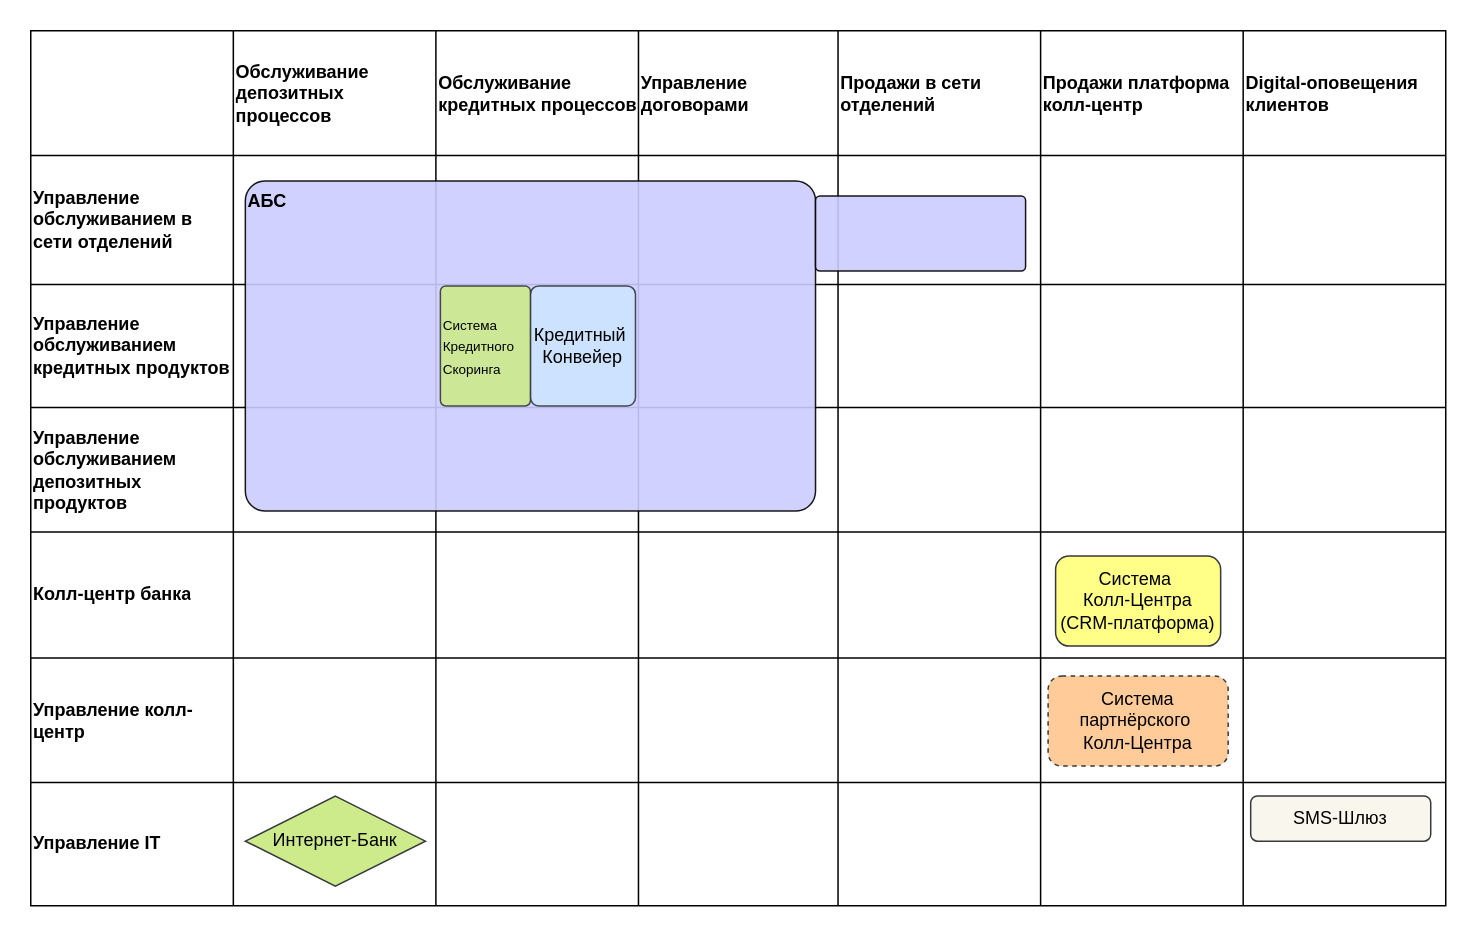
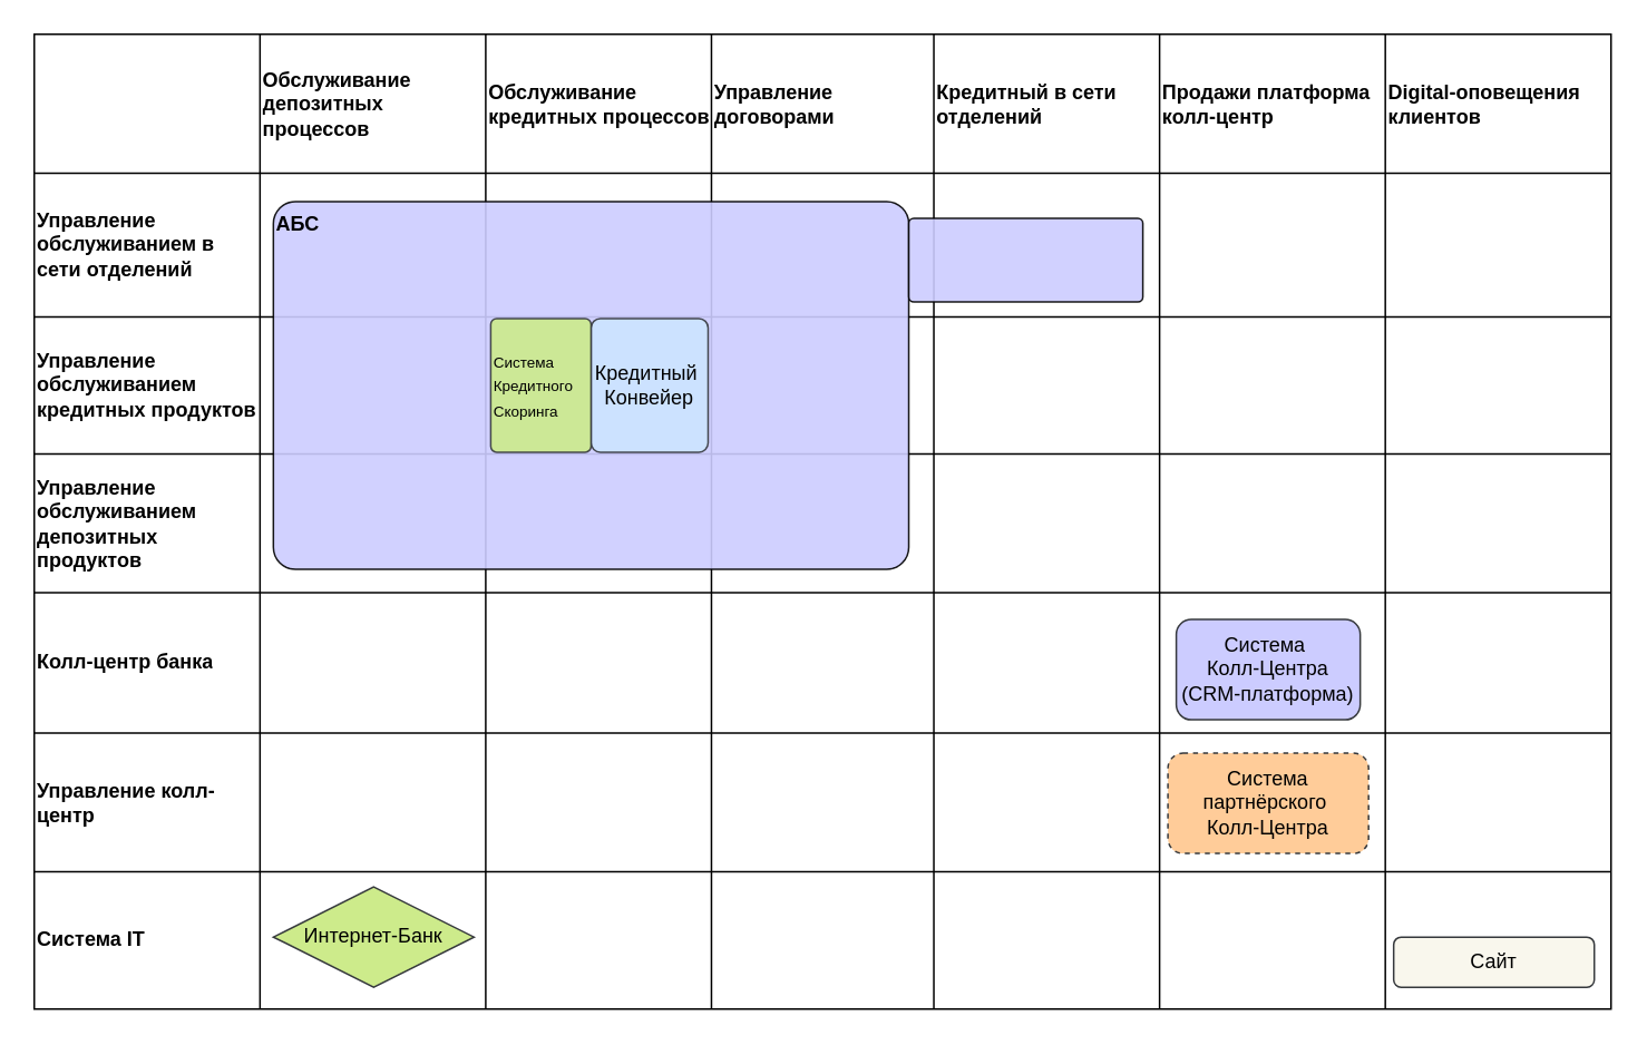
- <mxCell id="8" value="Продажи в сети отделений" style="shape=partialRectangle;html=1;whiteSpace=wrap;connectable=0;strokeColor=inherit;overflow=hidden;fillColor=none;top=0;left=0;bottom=0;right=0;pointerEvents=1;align=left;fontStyle=1;fillStyle=solid;strokeWidth=1;perimeterSpacing=4;" vertex="1" parent="3"><mxGeometry x="538" width="135" height="83" as="geometry"><mxRectangle width="135" height="83" as="alternateBounds" /></mxGeometry></mxCell>
+ <mxCell id="8" value="Кредитный в сети отделений" style="shape=partialRectangle;html=1;whiteSpace=wrap;connectable=0;strokeColor=inherit;overflow=hidden;fillColor=none;top=0;left=0;bottom=0;right=0;pointerEvents=1;align=left;fontStyle=1;fillStyle=solid;strokeWidth=1;perimeterSpacing=4;" vertex="1" parent="3"><mxGeometry x="538" width="135" height="83" as="geometry"><mxRectangle width="135" height="83" as="alternateBounds" /></mxGeometry></mxCell>
- <mxCell id="61" value="Система&amp;nbsp;&lt;div&gt;Колл-Центра&lt;/div&gt;&lt;div&gt;(CRM-платформа)&lt;/div&gt;" style="rounded=1;whiteSpace=wrap;html=1;fillColor=#ffff88;strokeColor=#36393d;" parent="1" vertex="1"><mxGeometry x="703" y="370" width="110" height="60" as="geometry" /></mxCell>
+ <mxCell id="61" value="Система&amp;nbsp;&lt;div&gt;Колл-Центра&lt;/div&gt;&lt;div&gt;(CRM-платформа)&lt;/div&gt;" style="rounded=1;whiteSpace=wrap;html=1;fillColor=#ccccff;strokeColor=#36393d;" parent="1" vertex="1"><mxGeometry x="703" y="370" width="110" height="60" as="geometry" /></mxCell>
- <mxCell id="66" value="SMS-Шлюз" style="rounded=1;whiteSpace=wrap;html=1;fillColor=#f9f7ed;strokeColor=#36393d;" vertex="1" parent="1"><mxGeometry x="833" y="530" width="120" height="30" as="geometry" /></mxCell>
- <mxCell id="52" value="Управление IT" style="shape=partialRectangle;html=1;whiteSpace=wrap;connectable=0;strokeColor=inherit;overflow=hidden;fillColor=none;top=0;left=0;bottom=0;right=0;pointerEvents=1;fontStyle=1;align=left;" vertex="1" parent="51"><mxGeometry width="135" height="82" as="geometry"><mxRectangle width="135" height="82" as="alternateBounds" /></mxGeometry></mxCell>
+ <mxCell id="52" value="Система IT" style="shape=partialRectangle;html=1;whiteSpace=wrap;connectable=0;strokeColor=inherit;overflow=hidden;fillColor=none;top=0;left=0;bottom=0;right=0;pointerEvents=1;fontStyle=1;align=left;" vertex="1" parent="51"><mxGeometry width="135" height="82" as="geometry"><mxRectangle width="135" height="82" as="alternateBounds" /></mxGeometry></mxCell>
+ <mxCell id="63" value="Сайт" style="rounded=1;whiteSpace=wrap;html=1;fillColor=#f9f7ed;strokeColor=#36393d;" parent="1" vertex="1"><mxGeometry x="833" y="560" width="120" height="30" as="geometry" /></mxCell>
